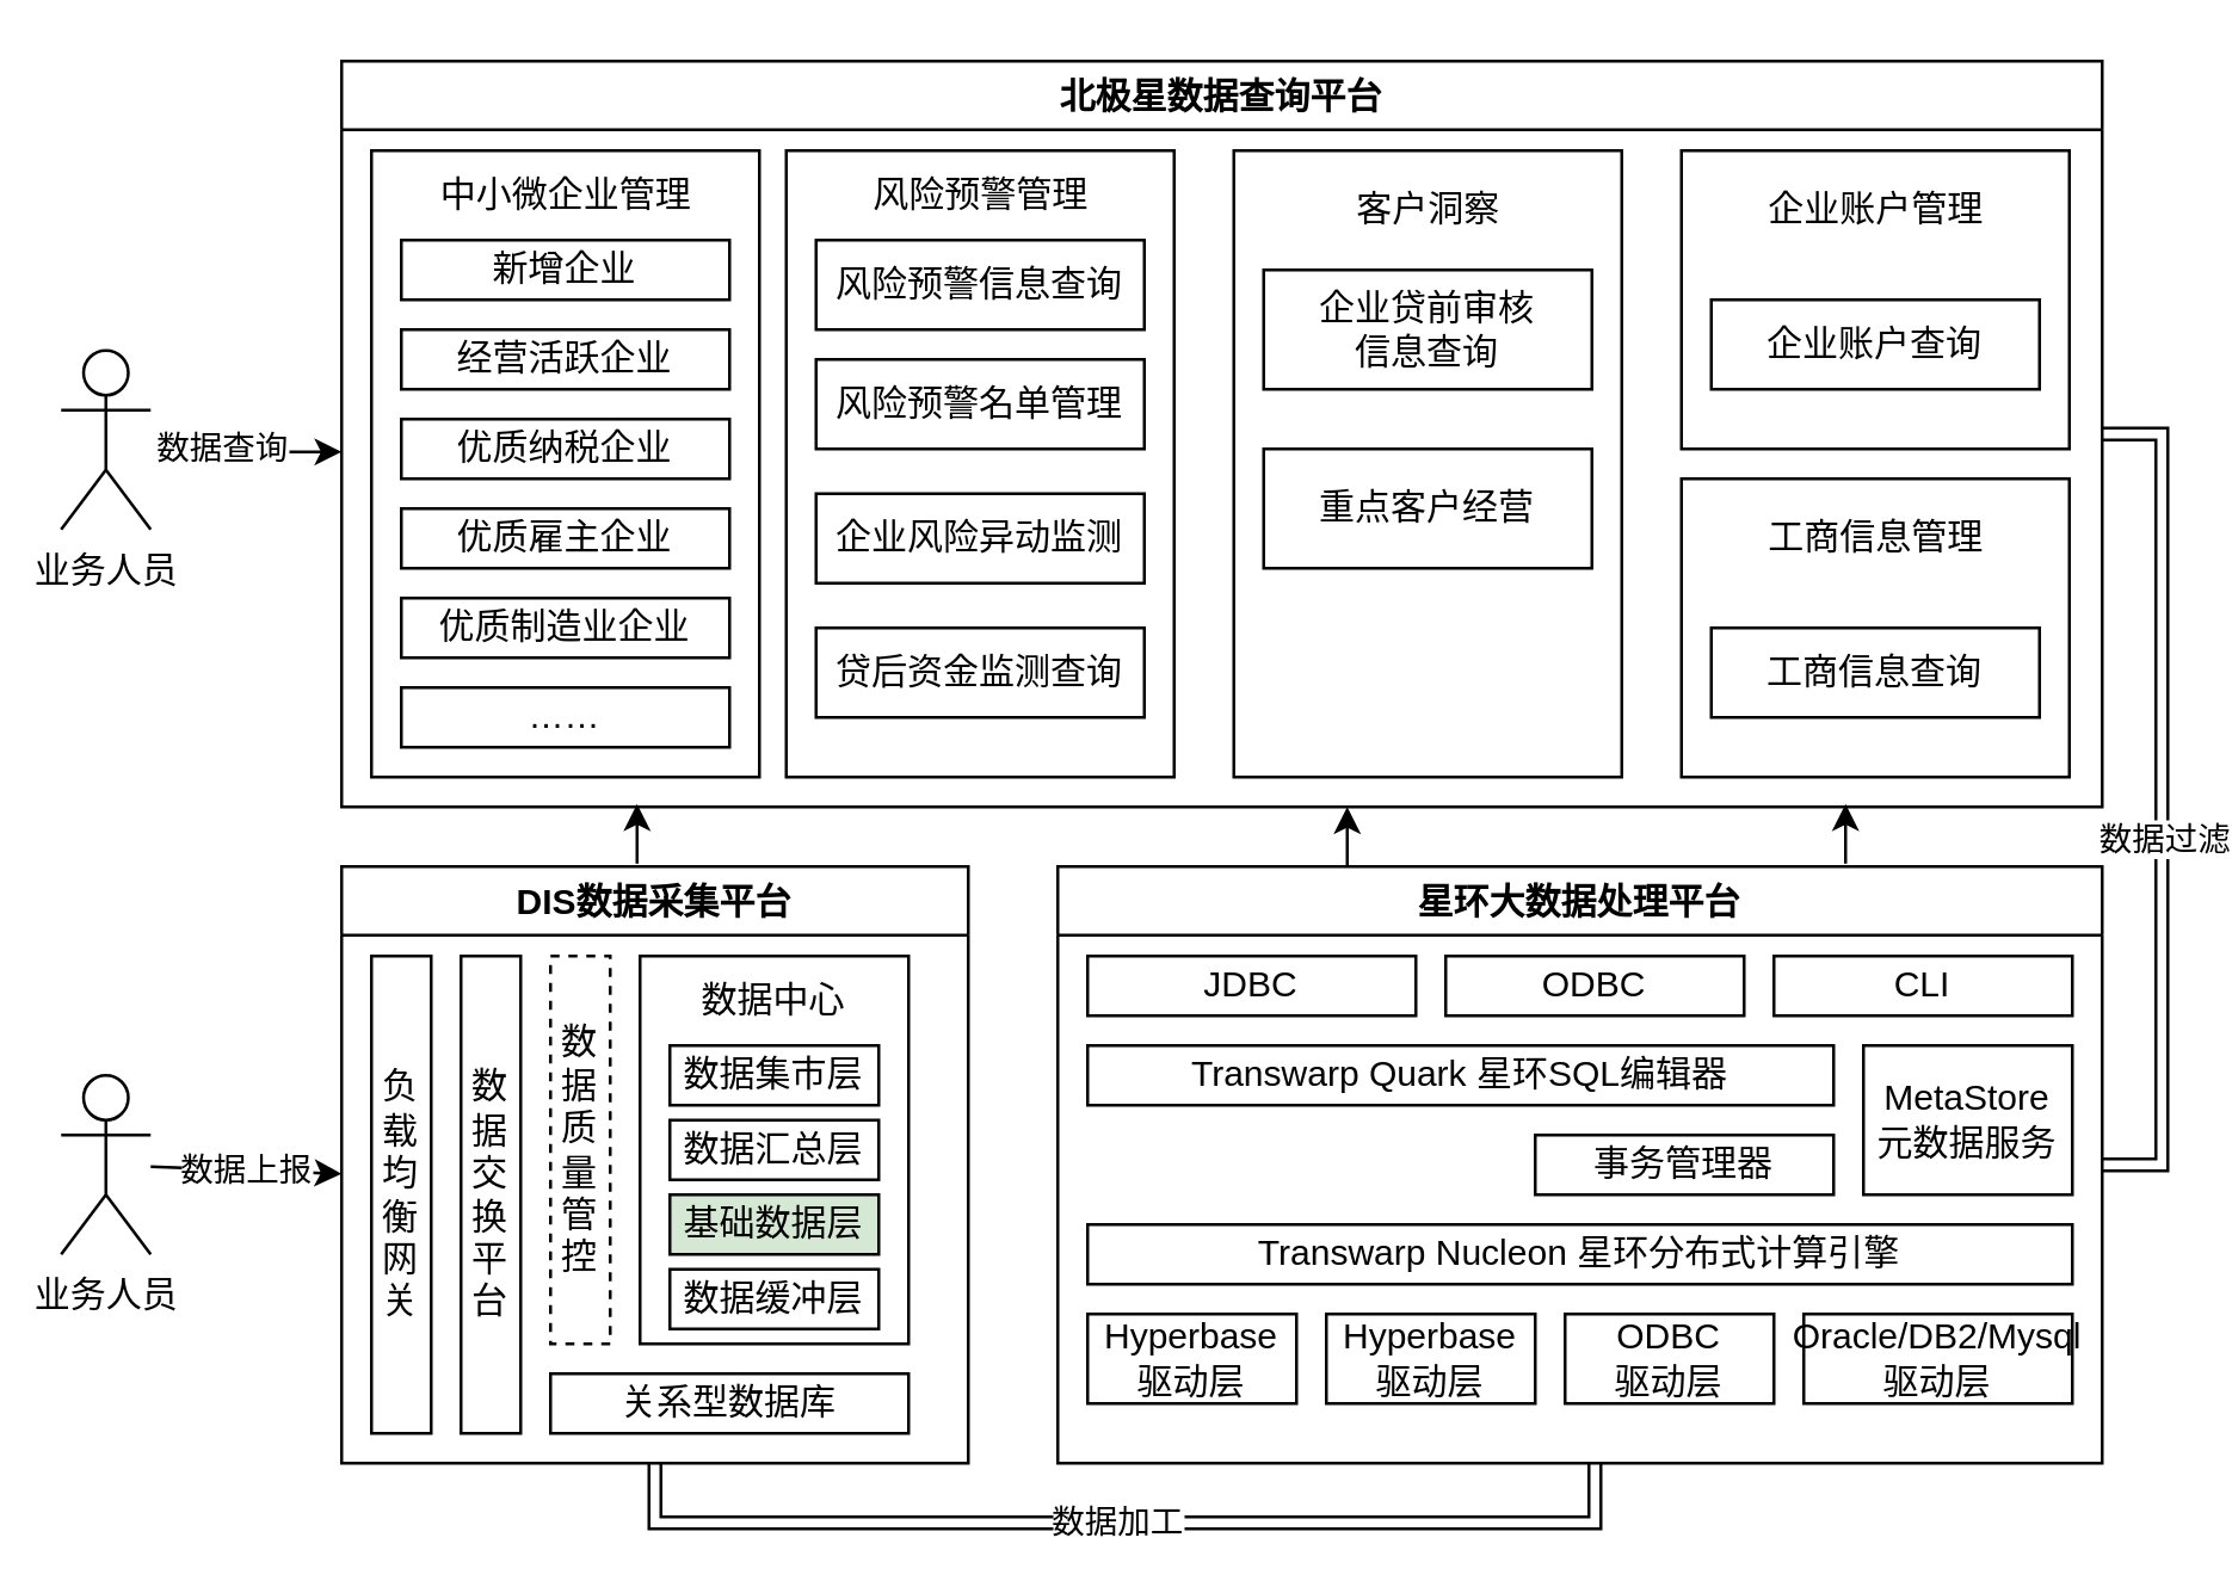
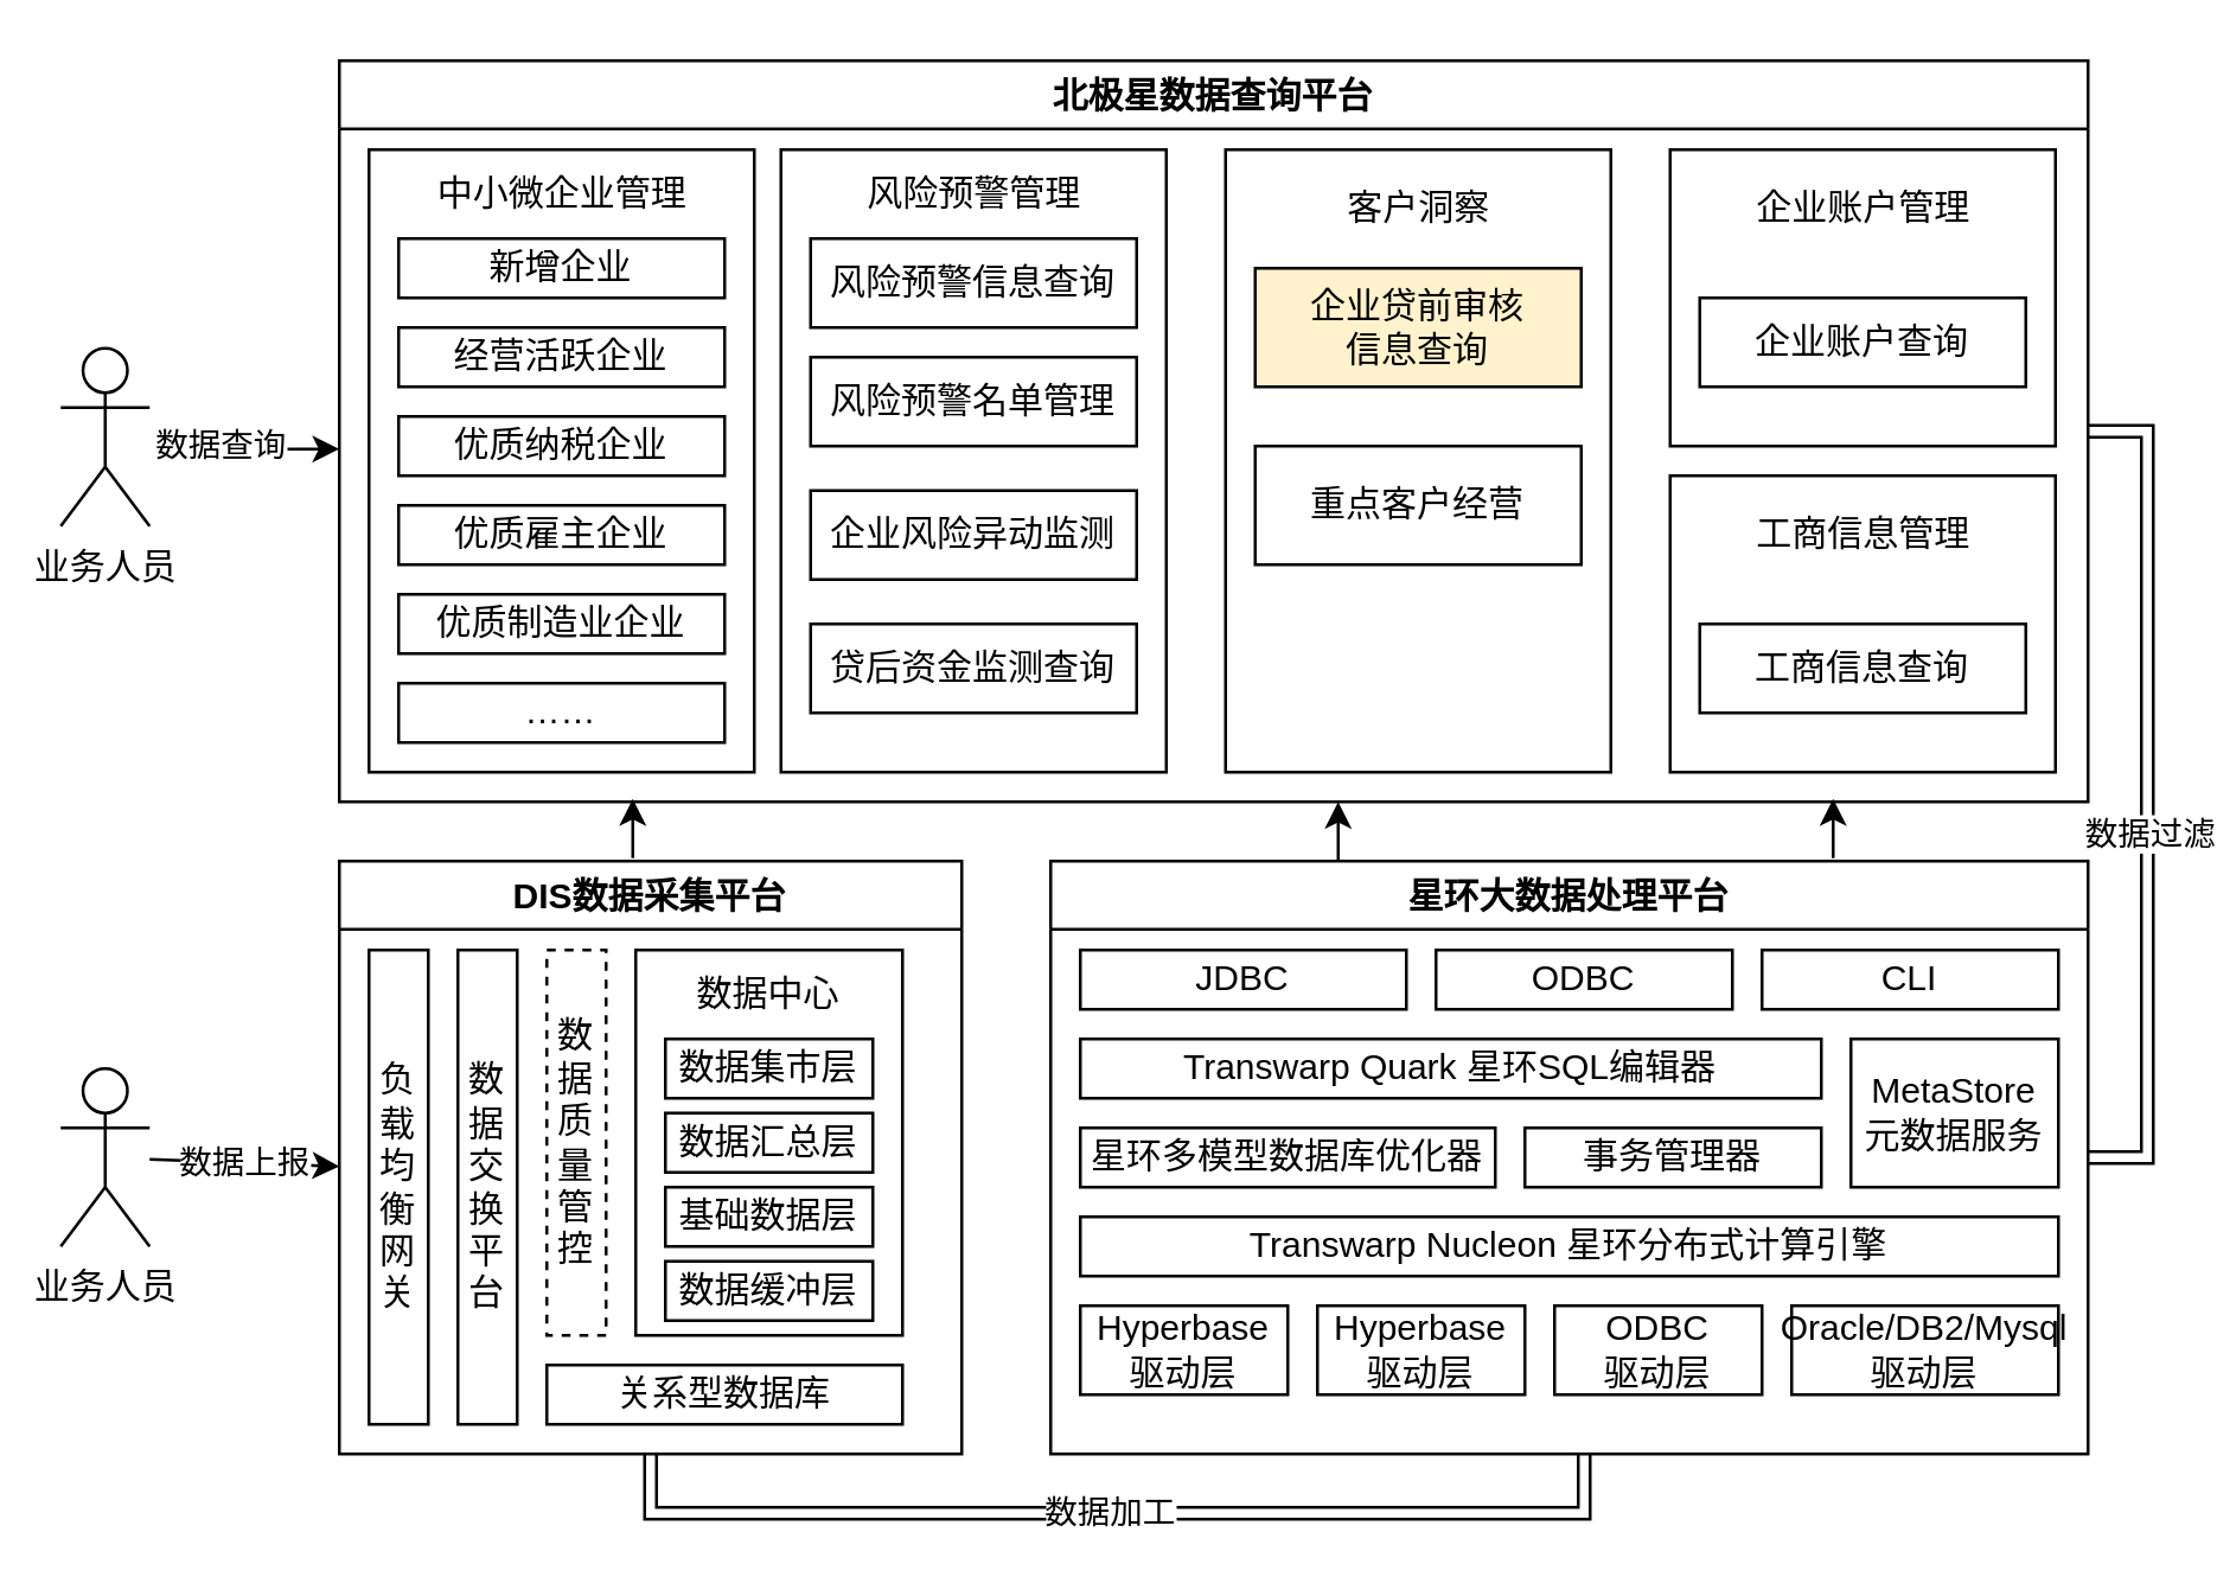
- <mxCell id="53" value="企业贷前审核&lt;br&gt;信息查询" style="rounded=0;whiteSpace=wrap;html=1;" vertex="1" parent="31"><mxGeometry x="309" y="70" width="110" height="40" as="geometry" /></mxCell>
+ <mxCell id="53" value="企业贷前审核&lt;br&gt;信息查询" style="rounded=0;whiteSpace=wrap;html=1;fillColor=#fff2cc;" vertex="1" parent="31"><mxGeometry x="309" y="70" width="110" height="40" as="geometry" /></mxCell>
+ <mxCell id="8" value="星环多模型数据库优化器" style="rounded=0;whiteSpace=wrap;html=1;" vertex="1" parent="2"><mxGeometry x="10" y="90" width="140" height="20" as="geometry" /></mxCell>
- <mxCell id="23" value="基础数据层" style="rounded=0;whiteSpace=wrap;html=1;fillColor=#d5e8d4;" vertex="1" parent="18"><mxGeometry x="110" y="110" width="70" height="20" as="geometry" /></mxCell>
+ <mxCell id="23" value="基础数据层" style="rounded=0;whiteSpace=wrap;html=1;" vertex="1" parent="18"><mxGeometry x="110" y="110" width="70" height="20" as="geometry" /></mxCell>
